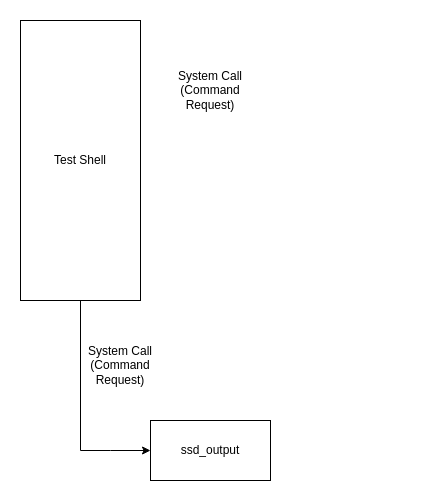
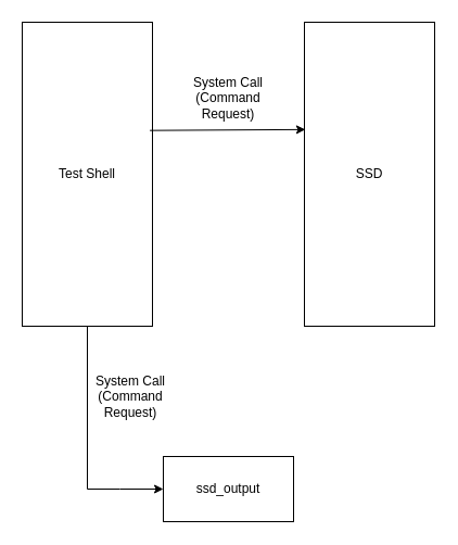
+ <mxCell id="4" value="" style="endArrow=classic;html=1;rounded=0;exitX=0.98;exitY=0.356;exitDx=0;exitDy=0;exitPerimeter=0;entryX=0.007;entryY=0.353;entryDx=0;entryDy=0;entryPerimeter=0;" edge="1" parent="1" source="2" target="3"><mxGeometry width="50" height="50" relative="1" as="geometry"><mxPoint x="200" y="170" as="sourcePoint" /><mxPoint x="250" y="120" as="targetPoint" /></mxGeometry></mxCell>
+ <mxCell id="3" value="SSD" style="rounded=0;whiteSpace=wrap;html=1;" vertex="1" parent="1"><mxGeometry x="280" y="20" width="120" height="280" as="geometry" /></mxCell>
